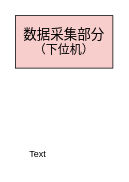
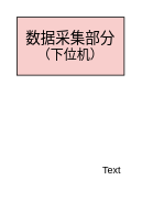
- <mxCell id="3" value="Text" style="text;html=1;align=center;verticalAlign=middle;whiteSpace=wrap;rounded=0;" vertex="1" parent="1"><mxGeometry x="20" y="190" width="60" height="30" as="geometry" /></mxCell>
+ <mxCell id="3" value="Text" style="text;html=1;align=center;verticalAlign=middle;whiteSpace=wrap;rounded=0;" vertex="1" parent="1"><mxGeometry x="105" y="190" width="60" height="30" as="geometry" /></mxCell>
